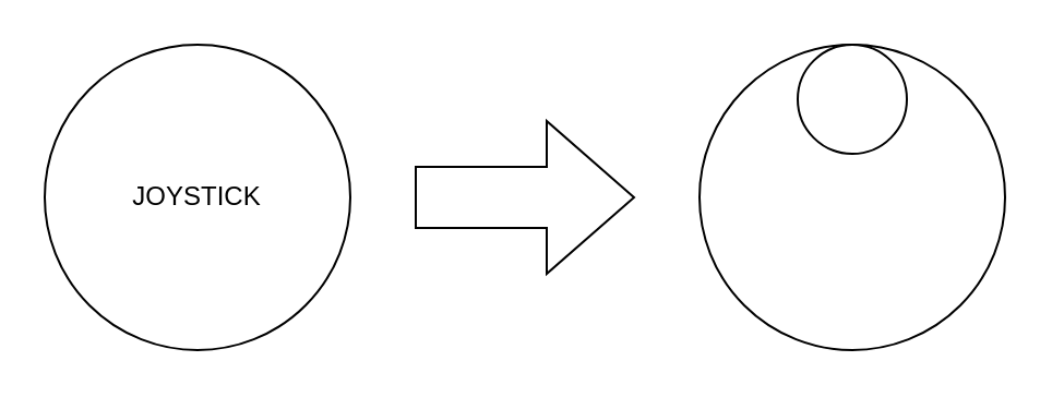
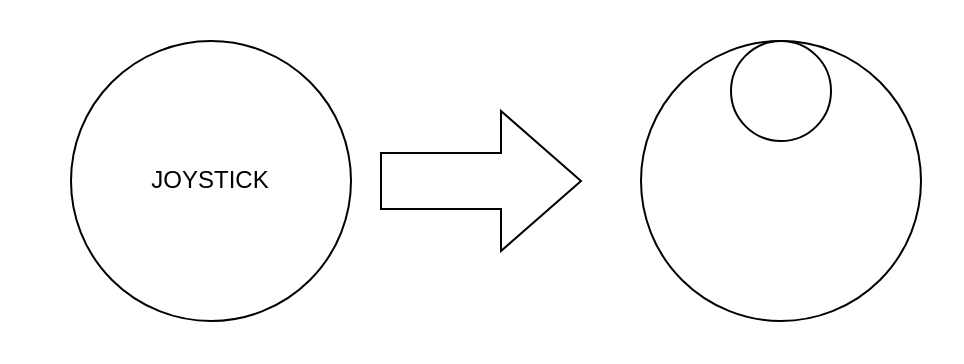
- <mxCell id="2" value="JOYSTICK" style="ellipse;whiteSpace=wrap;html=1;aspect=fixed;" parent="1" vertex="1"><mxGeometry x="20" y="20" width="140" height="140" as="geometry" /></mxCell>
+ <mxCell id="2" value="JOYSTICK" style="ellipse;whiteSpace=wrap;html=1;aspect=fixed;" parent="1" vertex="1"><mxGeometry x="35" y="20" width="140" height="140" as="geometry" /></mxCell>
